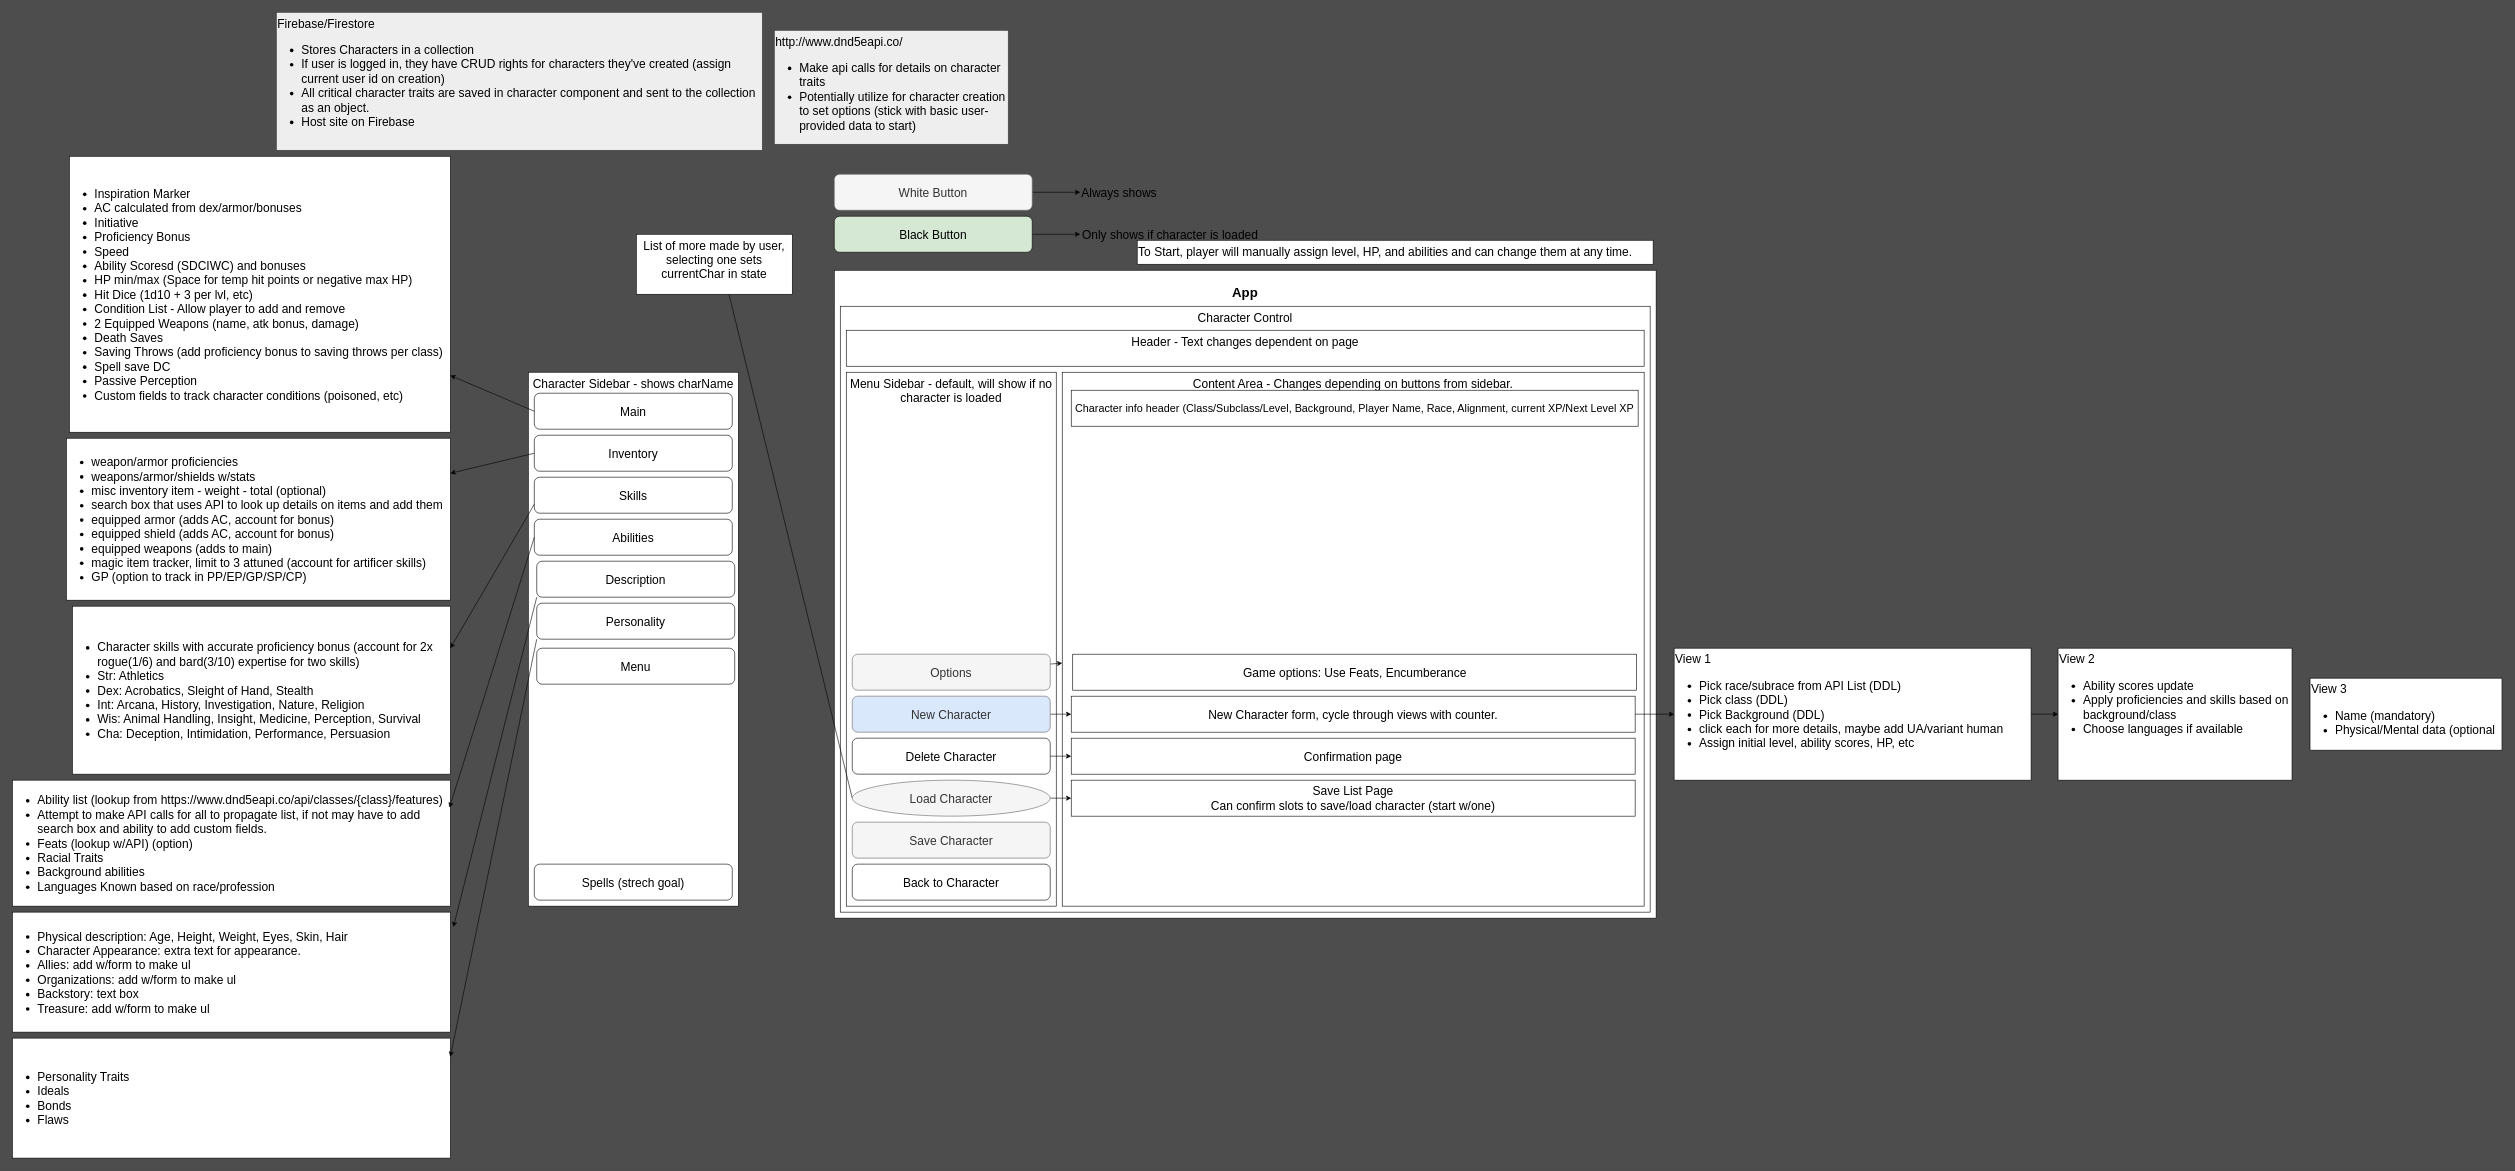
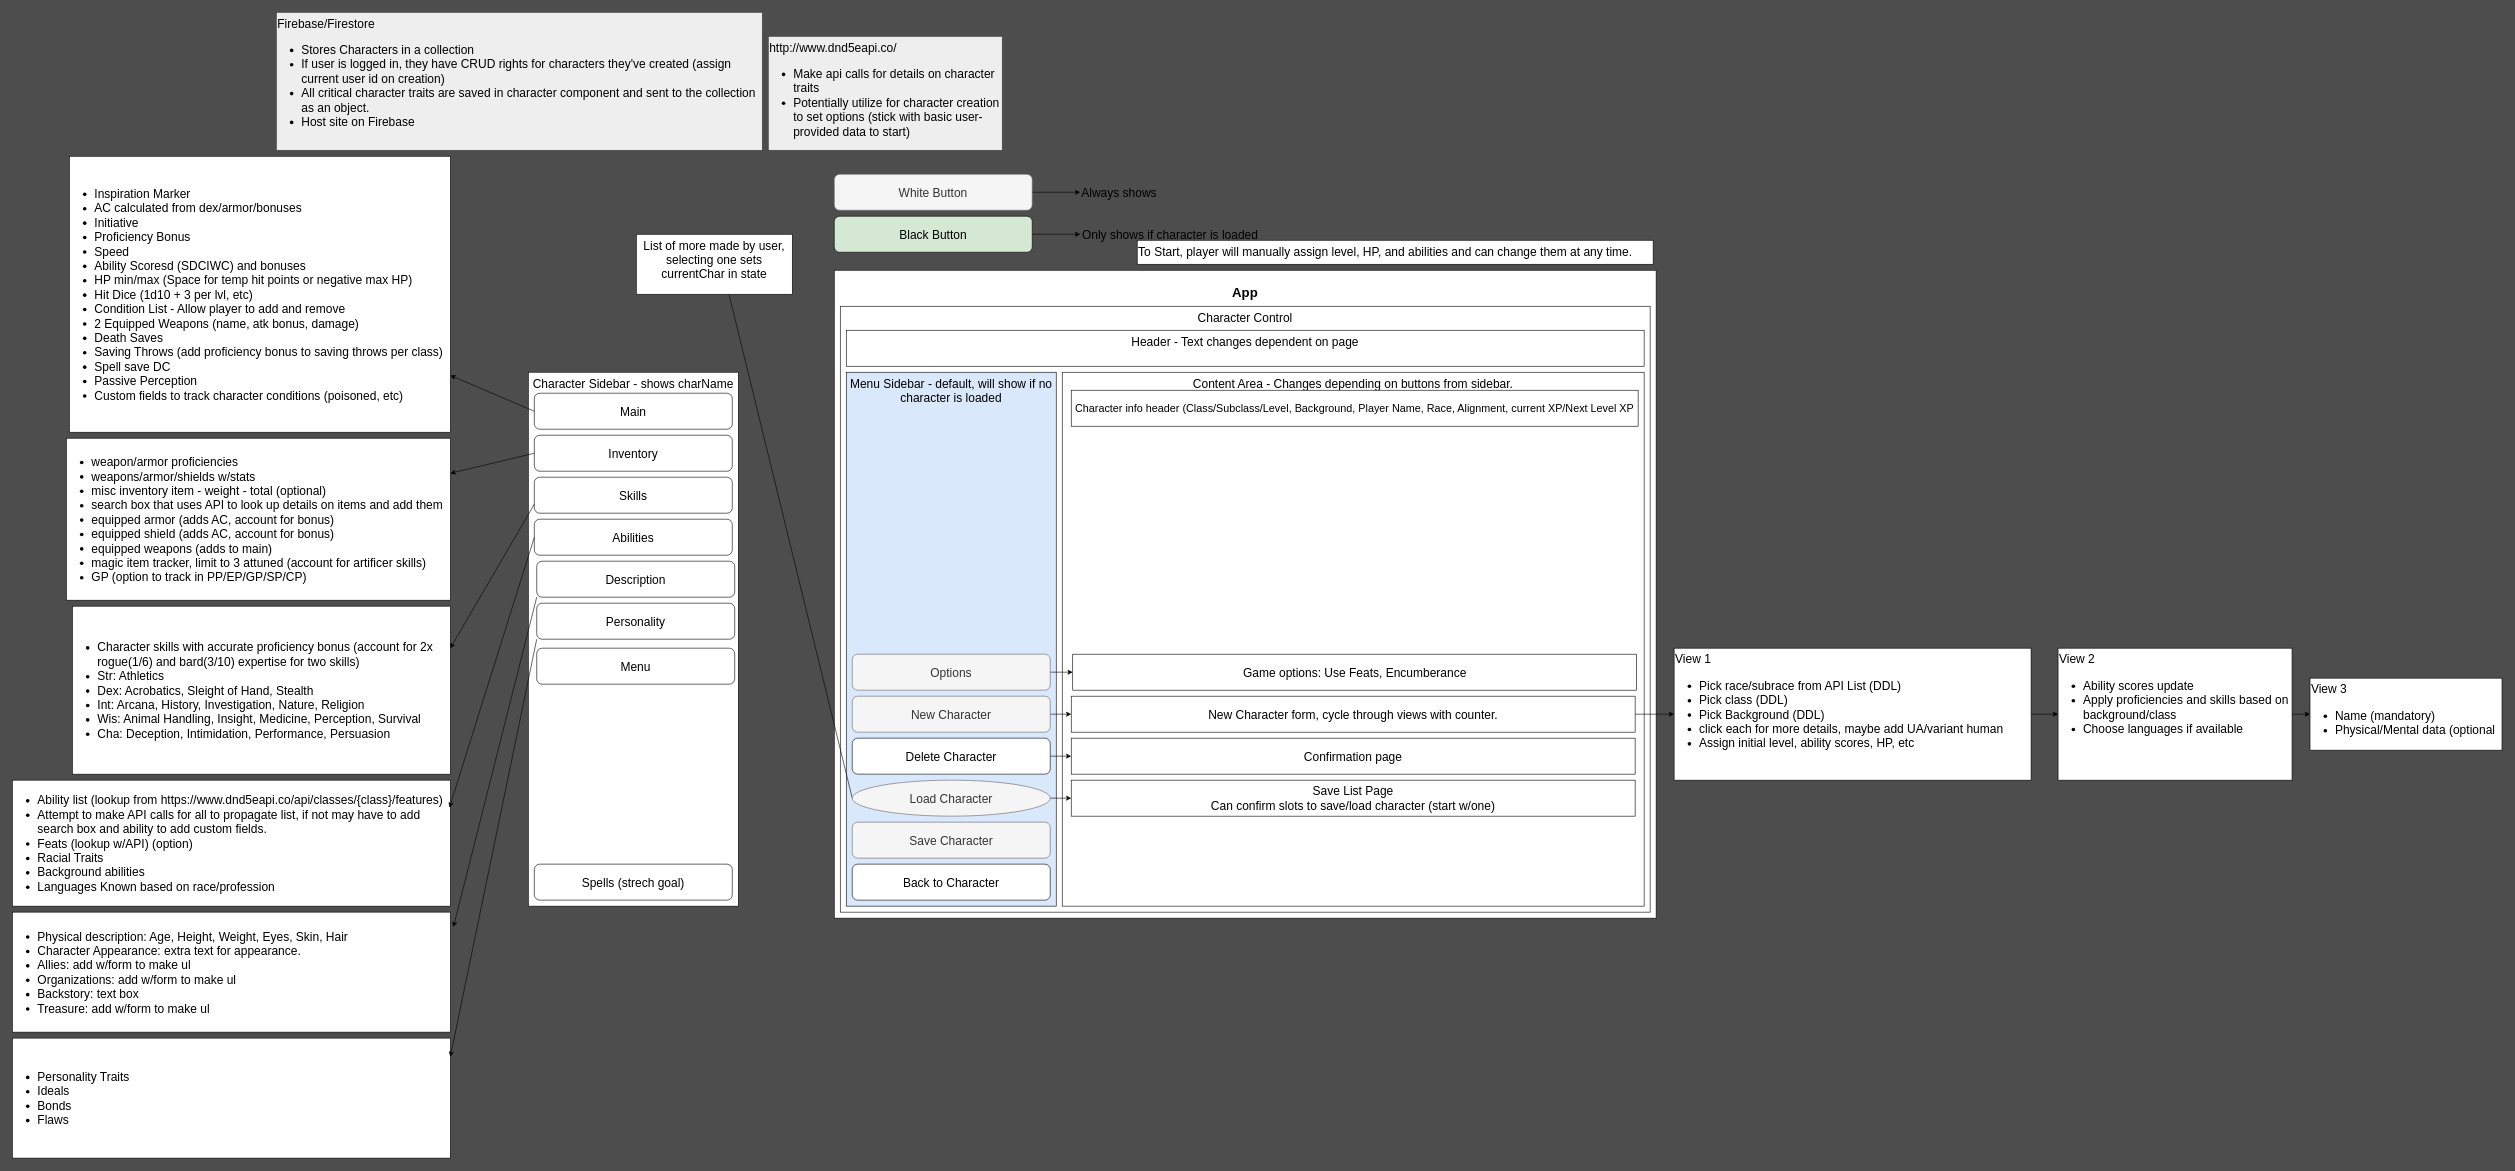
- <mxCell id="60" value="http://www.dnd5eapi.co/&lt;br&gt;&lt;ul&gt;&lt;li&gt;Make api calls for details on character traits&lt;/li&gt;&lt;li&gt;Potentially utilize for character creation to set options (stick with basic user-provided data to start)&lt;/li&gt;&lt;/ul&gt;" style="rounded=0;whiteSpace=wrap;html=1;fillColor=#eeeeee;strokeColor=#36393d;fontColor=#000000;align=left;verticalAlign=top;fontSize=20;" vertex="1" parent="1"><mxGeometry x="1290" y="50" width="390" height="190" as="geometry" /></mxCell>
+ <mxCell id="60" value="http://www.dnd5eapi.co/&lt;br&gt;&lt;ul&gt;&lt;li&gt;Make api calls for details on character traits&lt;/li&gt;&lt;li&gt;Potentially utilize for character creation to set options (stick with basic user-provided data to start)&lt;/li&gt;&lt;/ul&gt;" style="rounded=0;whiteSpace=wrap;html=1;fillColor=#eeeeee;strokeColor=#36393d;fontColor=#000000;align=left;verticalAlign=top;fontSize=20;" vertex="1" parent="1"><mxGeometry x="1280" y="60" width="390" height="190" as="geometry" /></mxCell>
- <mxCell id="5" value="Menu Sidebar - default, will show if no character is loaded" style="rounded=0;whiteSpace=wrap;html=1;verticalAlign=top;fontSize=20;" parent="1" vertex="1"><mxGeometry x="1410" y="620" width="350" height="890" as="geometry" /></mxCell>
+ <mxCell id="5" value="Menu Sidebar - default, will show if no character is loaded" style="rounded=0;whiteSpace=wrap;html=1;verticalAlign=top;fontSize=20;fillColor=#dae8fc;" parent="1" vertex="1"><mxGeometry x="1410" y="620" width="350" height="890" as="geometry" /></mxCell>
- <mxCell id="27" value="" style="edgeStyle=none;html=1;fontSize=18;" parent="1" source="28" target="6" edge="1"><mxGeometry relative="1" as="geometry" /></mxCell>
+ <mxCell id="27" value="" style="edgeStyle=none;html=1;fontSize=18;" parent="1" source="28" target="48" edge="1"><mxGeometry relative="1" as="geometry" /></mxCell>
- <mxCell id="20" value="New Character" style="rounded=1;whiteSpace=wrap;html=1;fontSize=20;verticalAlign=middle;fillColor=#dae8fc;strokeColor=#666666;fontColor=#333333;" parent="1" vertex="1"><mxGeometry x="1420" y="1160" width="330" height="60" as="geometry" /></mxCell>
+ <mxCell id="20" value="New Character" style="rounded=1;whiteSpace=wrap;html=1;fontSize=20;verticalAlign=middle;fillColor=#f5f5f5;strokeColor=#666666;fontColor=#333333;" parent="1" vertex="1"><mxGeometry x="1420" y="1160" width="330" height="60" as="geometry" /></mxCell>
+ <mxCell id="51" value="" style="edgeStyle=none;html=1;fontSize=18;" parent="1" source="52" target="54" edge="1"><mxGeometry relative="1" as="geometry" /></mxCell>
